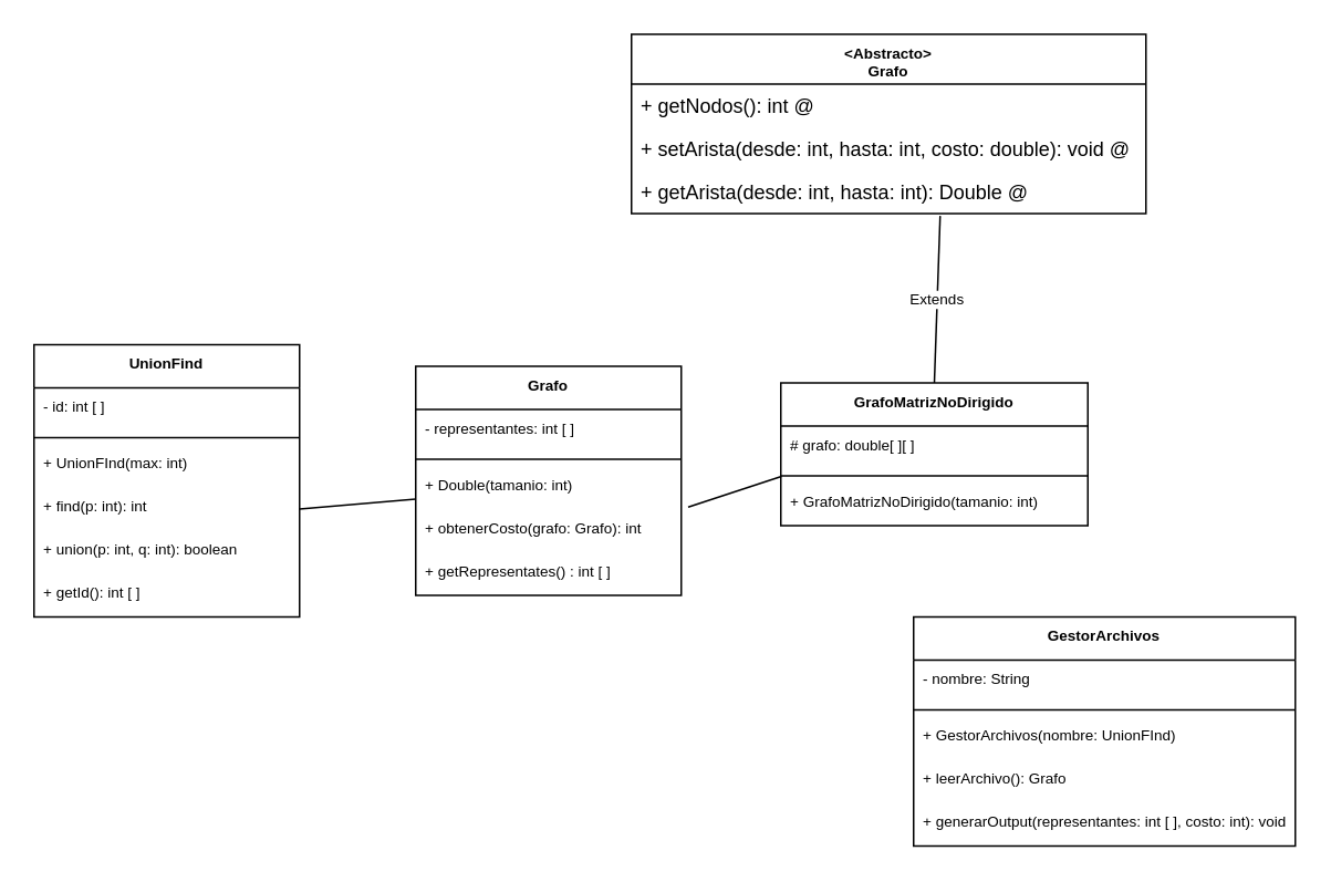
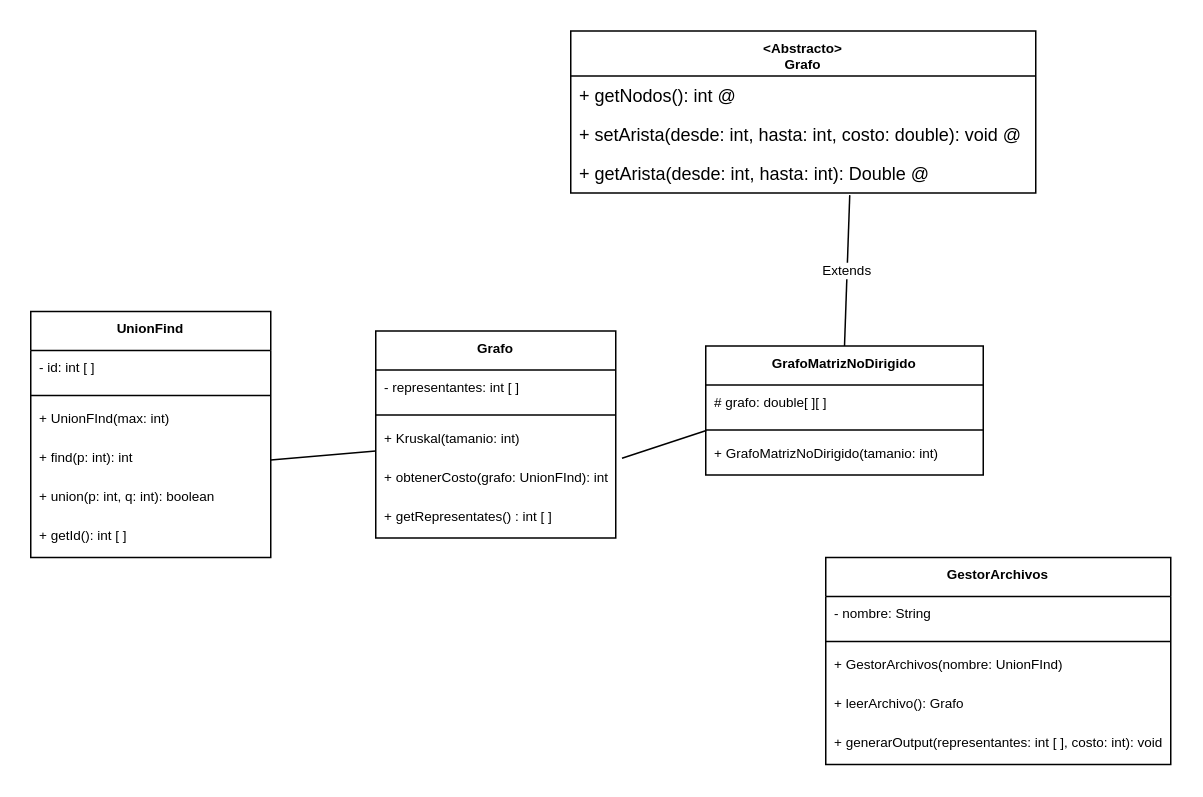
- <mxCell id="14" value="+ Double(tamanio: int)" style="text;strokeColor=none;fillColor=none;align=left;verticalAlign=top;spacingLeft=4;spacingRight=4;overflow=hidden;rotatable=0;points=[[0,0.5],[1,0.5]];portConstraint=eastwest;fontSize=9;" parent="11" vertex="1"><mxGeometry y="60" width="160" height="26" as="geometry" /></mxCell>
+ <mxCell id="14" value="+ Kruskal(tamanio: int)" style="text;strokeColor=none;fillColor=none;align=left;verticalAlign=top;spacingLeft=4;spacingRight=4;overflow=hidden;rotatable=0;points=[[0,0.5],[1,0.5]];portConstraint=eastwest;fontSize=9;" parent="11" vertex="1"><mxGeometry y="60" width="160" height="26" as="geometry" /></mxCell>
- <mxCell id="15" value="+ obtenerCosto(grafo: Grafo): int " style="text;strokeColor=none;fillColor=none;align=left;verticalAlign=top;spacingLeft=4;spacingRight=4;overflow=hidden;rotatable=0;points=[[0,0.5],[1,0.5]];portConstraint=eastwest;fontSize=9;" parent="11" vertex="1"><mxGeometry y="86" width="160" height="26" as="geometry" /></mxCell>
+ <mxCell id="15" value="+ obtenerCosto(grafo: UnionFInd): int " style="text;strokeColor=none;fillColor=none;align=left;verticalAlign=top;spacingLeft=4;spacingRight=4;overflow=hidden;rotatable=0;points=[[0,0.5],[1,0.5]];portConstraint=eastwest;fontSize=9;" parent="11" vertex="1"><mxGeometry y="86" width="160" height="26" as="geometry" /></mxCell>
